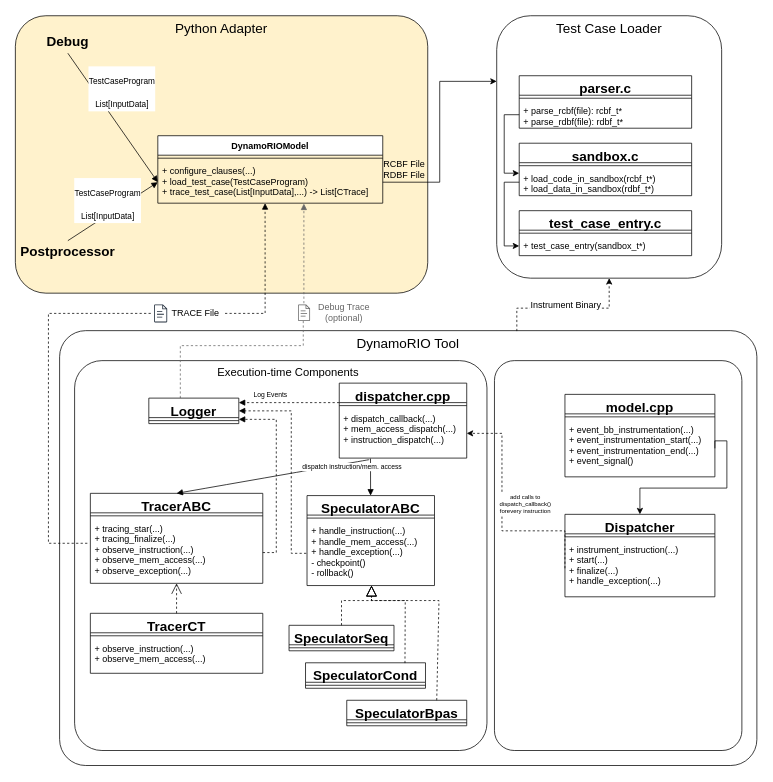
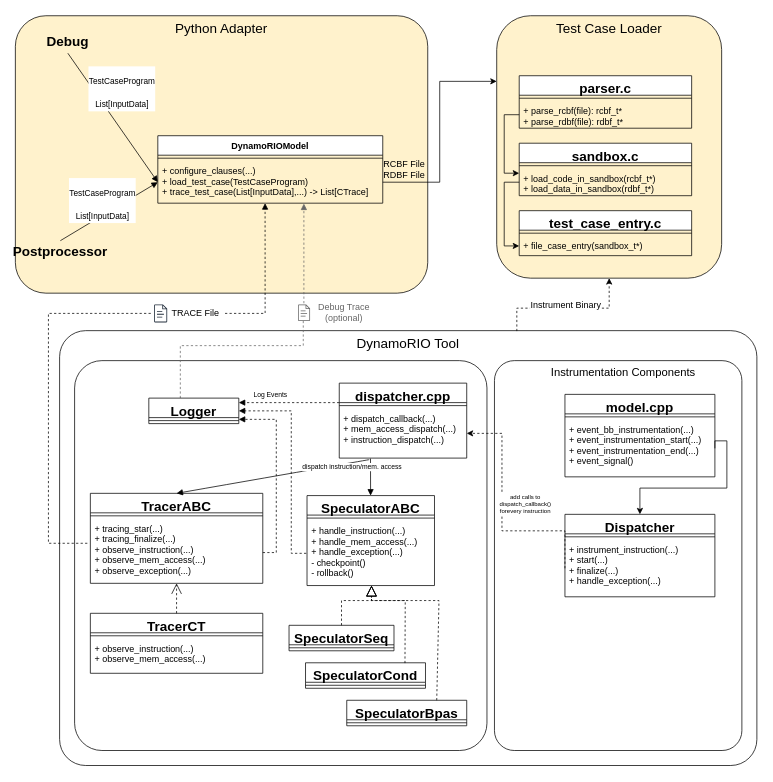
- <mxCell id="10" value="&lt;font style=&quot;font-size: 18px&quot;&gt;Test Case Loader&lt;/font&gt;" style="rounded=1;whiteSpace=wrap;html=1;fontSize=11;verticalAlign=top;" parent="1" vertex="1"><mxGeometry x="662" y="20" width="300" height="350" as="geometry" /></mxCell>
+ <mxCell id="10" value="&lt;font style=&quot;font-size: 18px&quot;&gt;Test Case Loader&lt;/font&gt;" style="rounded=1;whiteSpace=wrap;html=1;fontSize=11;verticalAlign=top;fillColor=#fff2cc;" parent="1" vertex="1"><mxGeometry x="662" y="20" width="300" height="350" as="geometry" /></mxCell>
- <mxCell id="22" value="+ test_case_entry(sandbox_t*)" style="text;strokeColor=none;fillColor=none;align=left;verticalAlign=top;spacingLeft=4;spacingRight=4;overflow=hidden;rotatable=0;points=[[0,0.5],[1,0.5]];portConstraint=eastwest;fontSize=12;" parent="20" vertex="1"><mxGeometry y="34" width="230" height="26" as="geometry" /></mxCell>
+ <mxCell id="22" value="+ file_case_entry(sandbox_t*)" style="text;strokeColor=none;fillColor=none;align=left;verticalAlign=top;spacingLeft=4;spacingRight=4;overflow=hidden;rotatable=0;points=[[0,0.5],[1,0.5]];portConstraint=eastwest;fontSize=12;" parent="20" vertex="1"><mxGeometry y="34" width="230" height="26" as="geometry" /></mxCell>
- <mxCell id="23" value="&lt;b&gt;&lt;font style=&quot;font-size: 18px&quot;&gt;Postprocessor&lt;/font&gt;&lt;/b&gt;" style="text;html=1;strokeColor=none;fillColor=none;align=center;verticalAlign=middle;whiteSpace=wrap;rounded=0;" parent="1" vertex="1"><mxGeometry x="60" y="320" width="60" height="30" as="geometry" /></mxCell>
+ <mxCell id="23" value="&lt;b&gt;&lt;font style=&quot;font-size: 18px&quot;&gt;Postprocessor&lt;/font&gt;&lt;/b&gt;" style="text;html=1;strokeColor=none;fillColor=none;align=center;verticalAlign=middle;whiteSpace=wrap;rounded=0;" parent="1" vertex="1"><mxGeometry x="50" y="320" width="60" height="30" as="geometry" /></mxCell>
- <mxCell id="37" value="Execution-time Components" style="text;html=1;strokeColor=none;fillColor=none;align=center;verticalAlign=middle;whiteSpace=wrap;rounded=0;fontSize=15;" parent="1" vertex="1"><mxGeometry x="279" y="480" width="210" height="30" as="geometry" /></mxCell>
+ <mxCell id="33" value="Instrumentation Components" style="text;html=1;strokeColor=none;fillColor=none;align=center;verticalAlign=middle;whiteSpace=wrap;rounded=0;fontSize=15;" parent="1" vertex="1"><mxGeometry x="726" y="480" width="210" height="30" as="geometry" /></mxCell>
